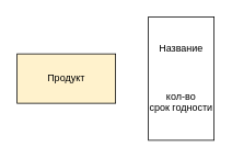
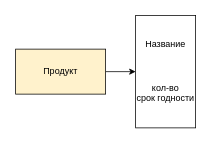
+ <mxCell id="2" value="" style="edgeStyle=orthogonalEdgeStyle;rounded=0;orthogonalLoop=1;jettySize=auto;html=1;" edge="1" parent="1" source="3" target="4"><mxGeometry relative="1" as="geometry" /></mxCell>
